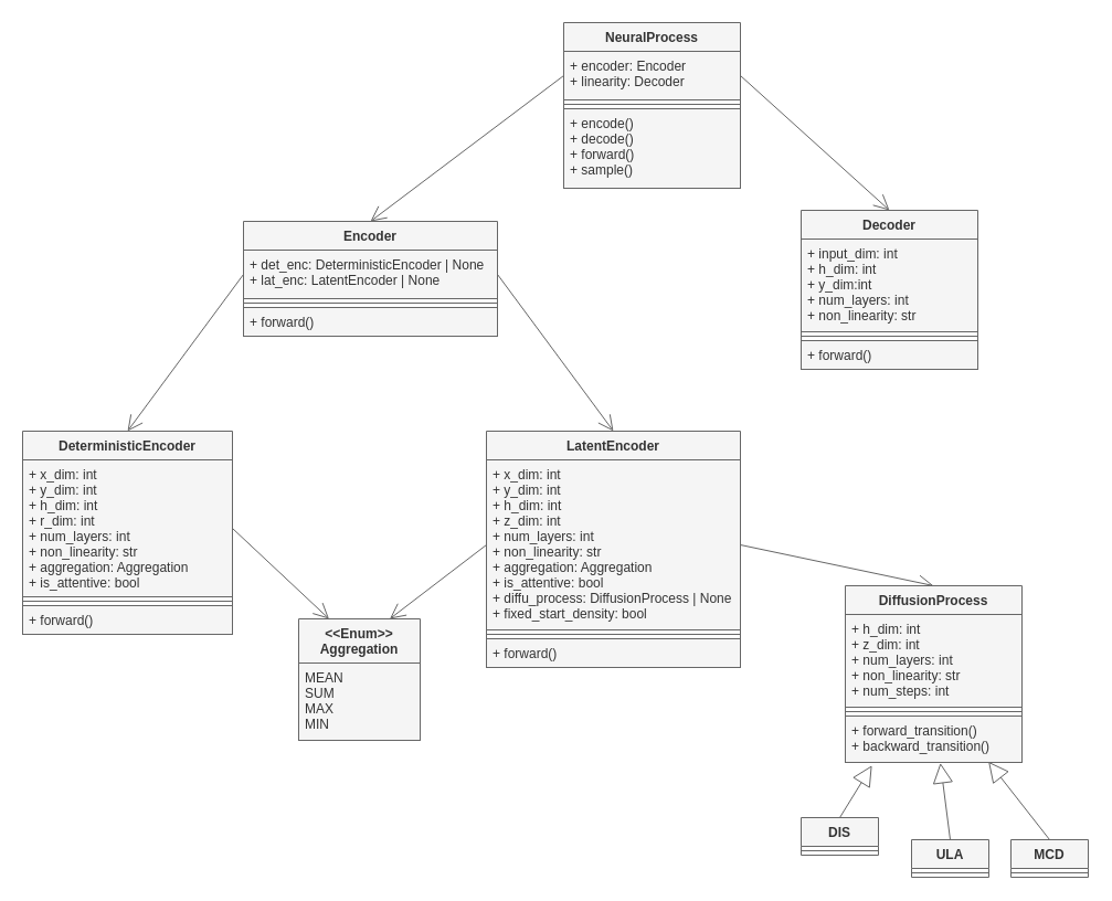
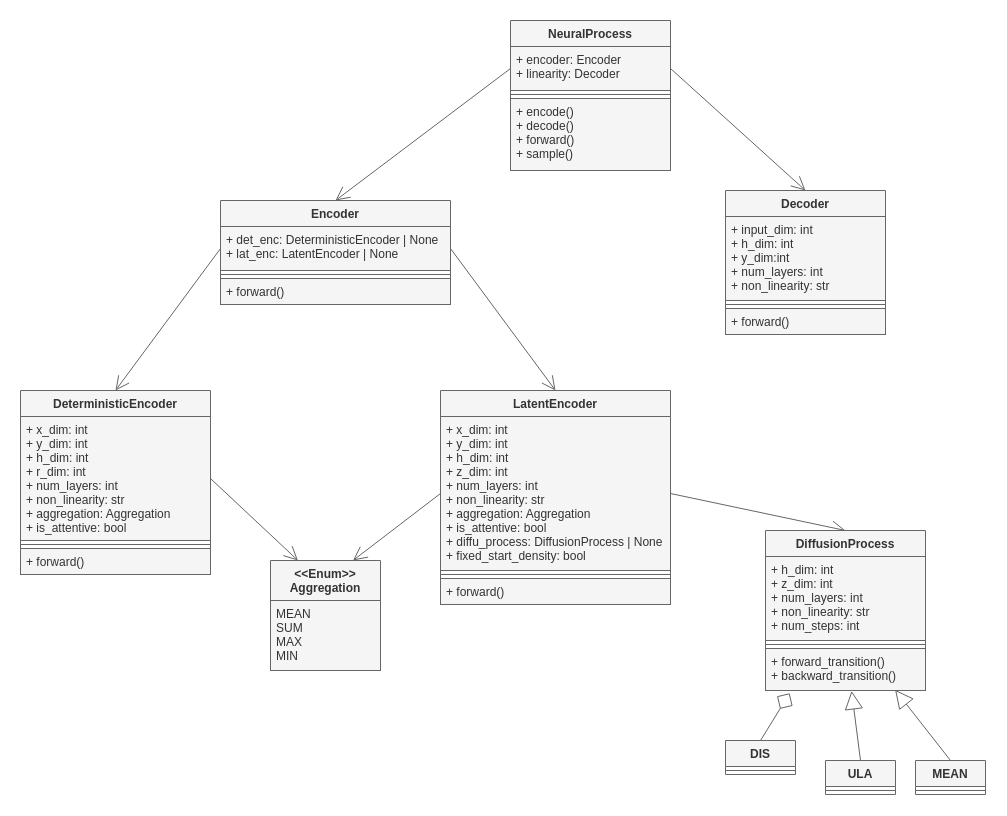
- <mxCell id="12" value="" style="endArrow=block;endSize=16;endFill=0;html=1;entryX=0.151;entryY=1.065;entryDx=0;entryDy=0;entryPerimeter=0;exitX=0.5;exitY=0;exitDx=0;exitDy=0;fillColor=#f5f5f5;strokeColor=#666666;swimlaneLine=1;shadow=0;" parent="1" source="10" target="9" edge="1"><mxGeometry width="160" relative="1" as="geometry"><mxPoint x="690" y="780" as="sourcePoint" /><mxPoint x="850" y="780" as="targetPoint" /></mxGeometry></mxCell>
+ <mxCell id="12" value="" style="endArrow=diamond;endSize=16;endFill=0;html=1;entryX=0.151;entryY=1.065;entryDx=0;entryDy=0;entryPerimeter=0;exitX=0.5;exitY=0;exitDx=0;exitDy=0;fillColor=#f5f5f5;strokeColor=#666666;swimlaneLine=1;shadow=0;" parent="1" source="10" target="9" edge="1"><mxGeometry width="160" relative="1" as="geometry"><mxPoint x="690" y="780" as="sourcePoint" /><mxPoint x="850" y="780" as="targetPoint" /></mxGeometry></mxCell>
- <mxCell id="36" value="MCD" style="swimlane;fontStyle=1;align=center;verticalAlign=top;childLayout=stackLayout;horizontal=1;startSize=26;horizontalStack=0;resizeParent=1;resizeParentMax=0;resizeLast=0;collapsible=1;marginBottom=0;fillColor=#f5f5f5;strokeColor=#666666;fontColor=#333333;swimlaneLine=1;shadow=0;" parent="1" vertex="1"><mxGeometry x="915" y="760" width="70" height="34" as="geometry" /></mxCell>
+ <mxCell id="36" value="MEAN" style="swimlane;fontStyle=1;align=center;verticalAlign=top;childLayout=stackLayout;horizontal=1;startSize=26;horizontalStack=0;resizeParent=1;resizeParentMax=0;resizeLast=0;collapsible=1;marginBottom=0;fillColor=#f5f5f5;strokeColor=#666666;fontColor=#333333;swimlaneLine=1;shadow=0;" parent="1" vertex="1"><mxGeometry x="915" y="760" width="70" height="34" as="geometry" /></mxCell>
